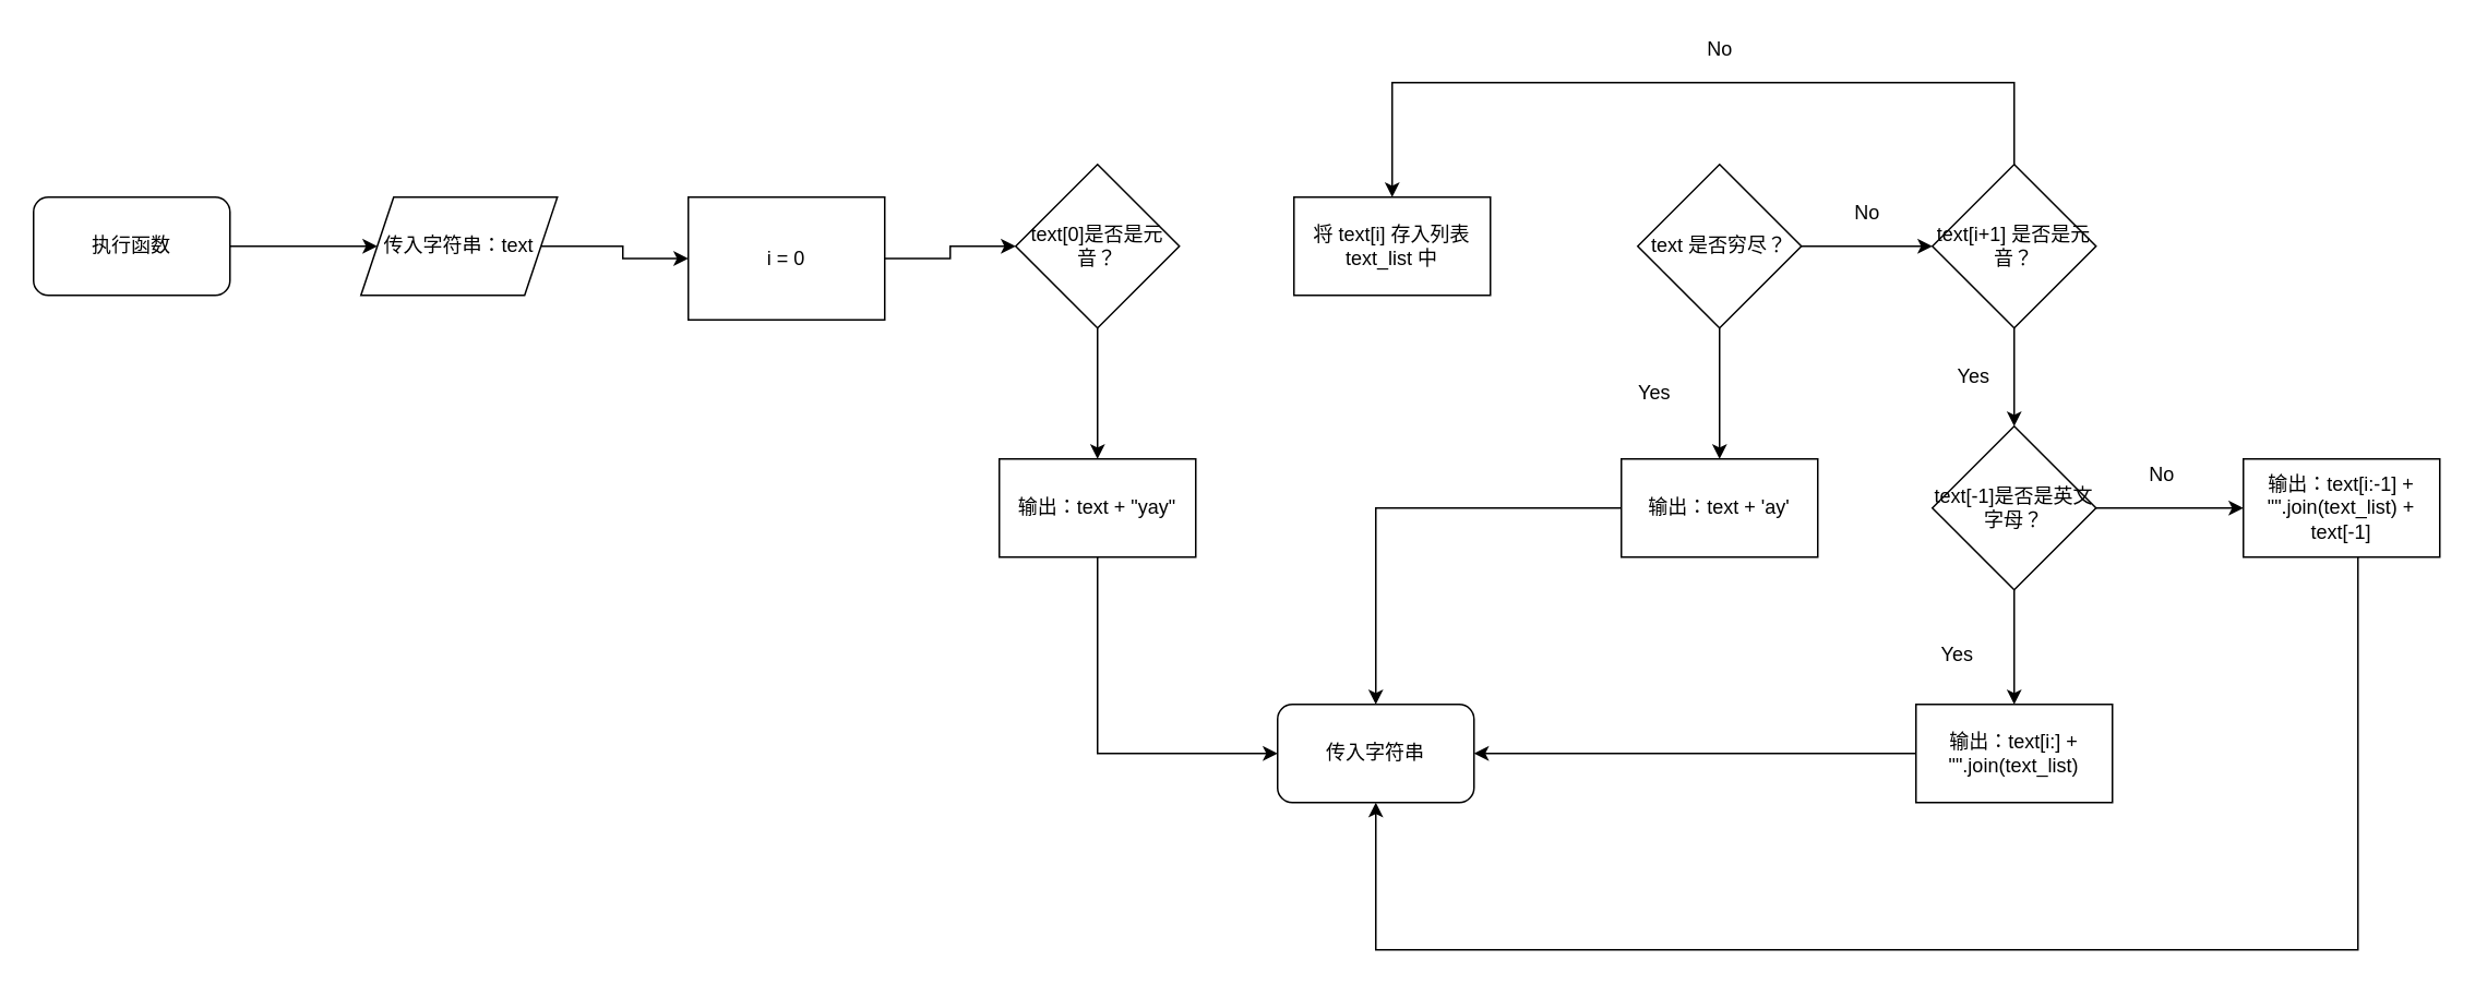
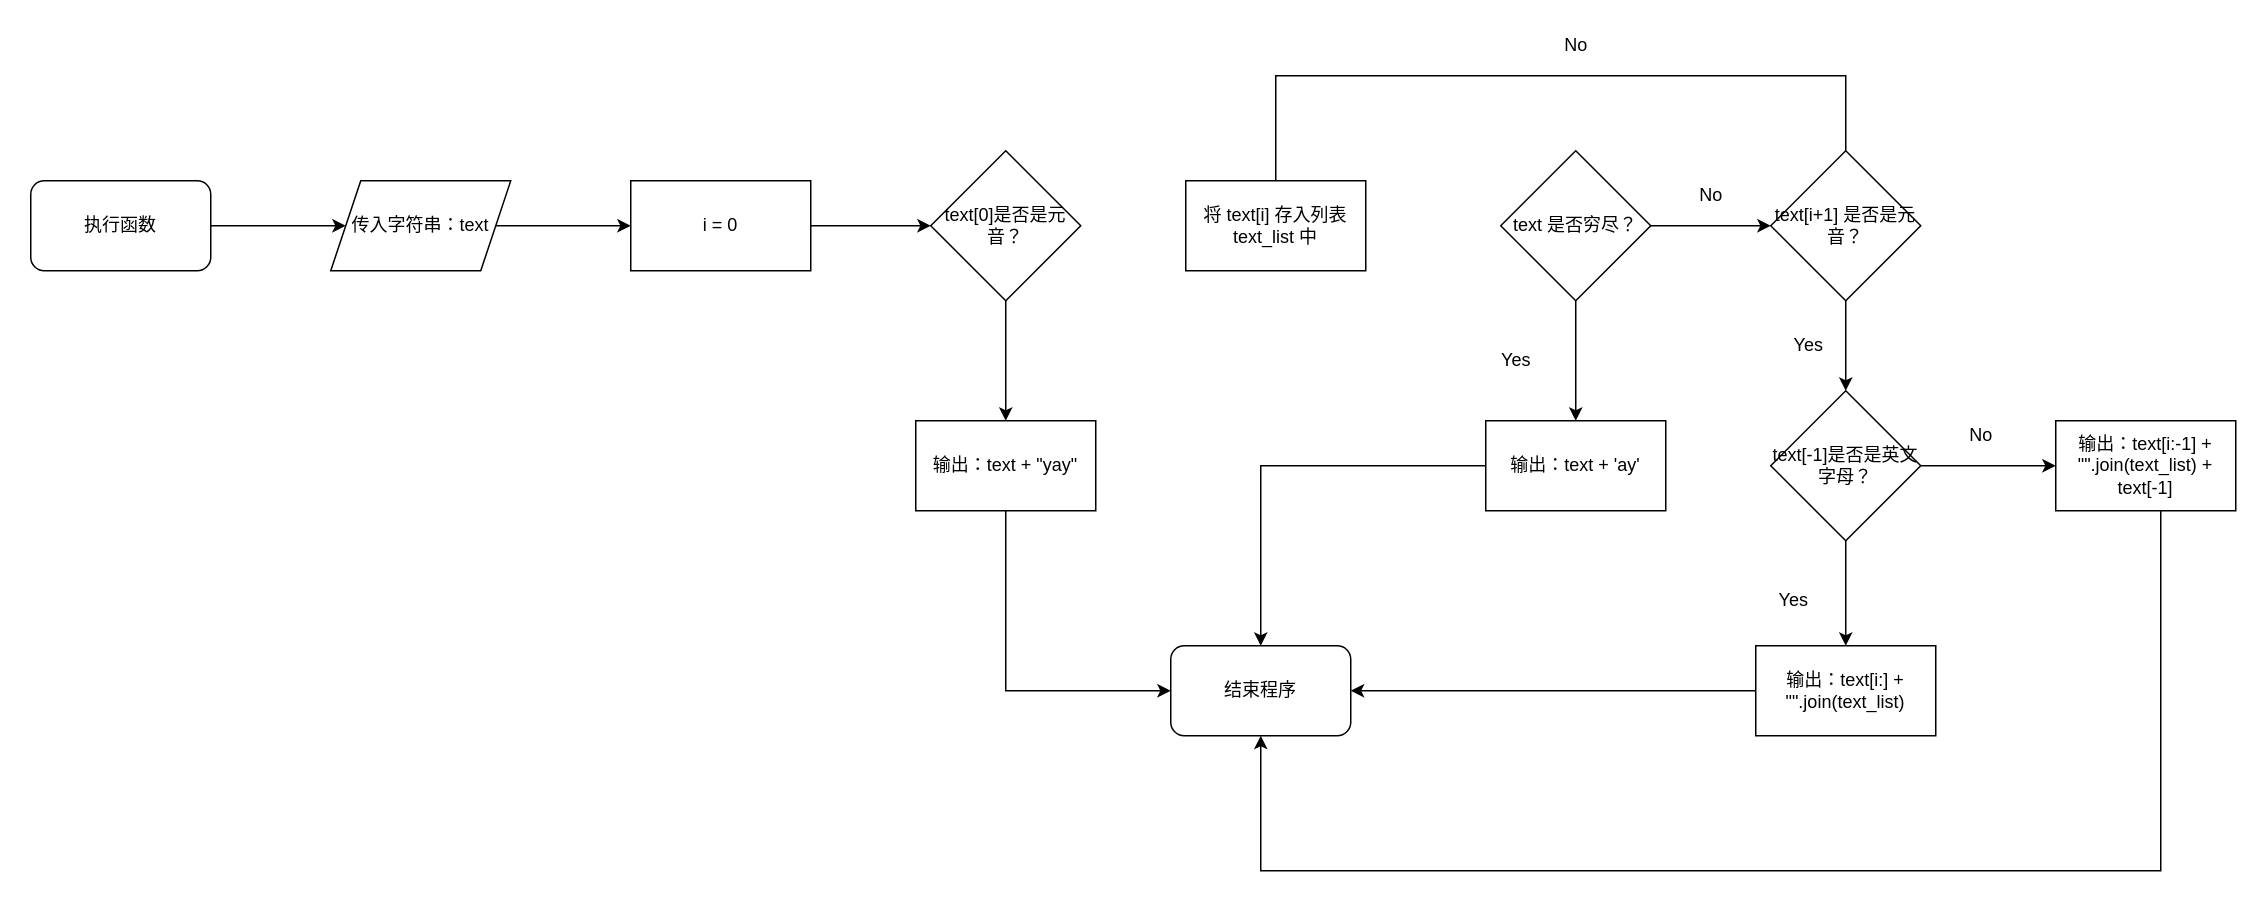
- <mxCell id="17" style="edgeStyle=orthogonalEdgeStyle;rounded=0;orthogonalLoop=1;jettySize=auto;html=1;entryX=0.5;entryY=0;entryDx=0;entryDy=0;" edge="1" parent="1" source="18" target="10"><mxGeometry relative="1" as="geometry"><Array as="points"><mxPoint x="1230" y="50" /><mxPoint x="850" y="50" /></Array></mxGeometry></mxCell>
+ <mxCell id="17" style="edgeStyle=orthogonalEdgeStyle;rounded=0;orthogonalLoop=1;jettySize=auto;html=1;entryX=0.5;entryY=0;entryDx=0;entryDy=0;endArrow=none;" edge="1" parent="1" source="18" target="10"><mxGeometry relative="1" as="geometry"><Array as="points"><mxPoint x="1230" y="50" /><mxPoint x="850" y="50" /></Array></mxGeometry></mxCell>
- <mxCell id="33" value="i = 0" style="whiteSpace=wrap;html=1;" vertex="1" parent="1"><mxGeometry x="420" y="120" width="120" height="75" as="geometry" /></mxCell>
+ <mxCell id="33" value="i = 0" style="whiteSpace=wrap;html=1;" vertex="1" parent="1"><mxGeometry x="420" y="120" width="120" height="60" as="geometry" /></mxCell>
- <mxCell id="26" value="传入字符串" style="rounded=1;whiteSpace=wrap;html=1;" vertex="1" parent="1"><mxGeometry x="780" y="430" width="120" height="60" as="geometry" /></mxCell>
+ <mxCell id="26" value="结束程序" style="rounded=1;whiteSpace=wrap;html=1;" vertex="1" parent="1"><mxGeometry x="780" y="430" width="120" height="60" as="geometry" /></mxCell>
